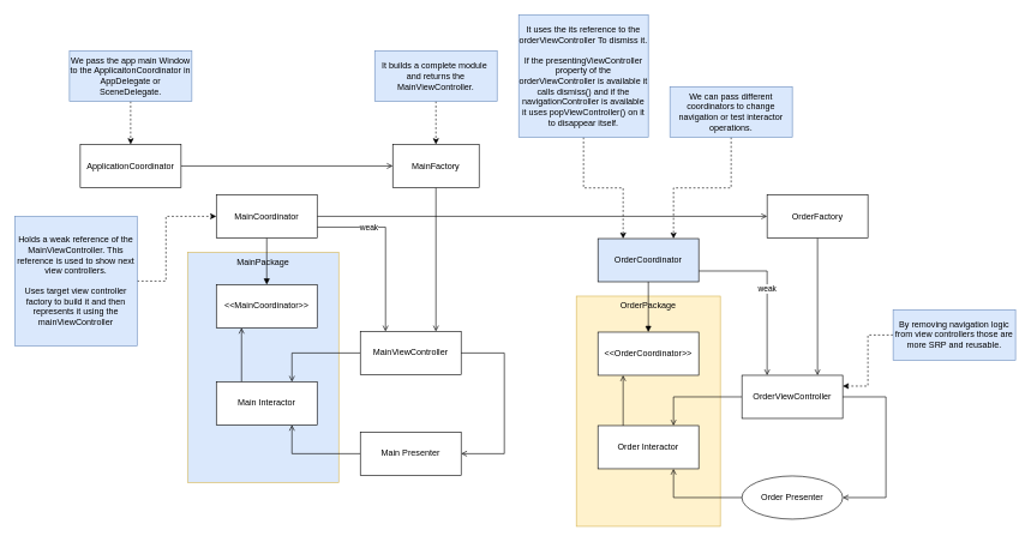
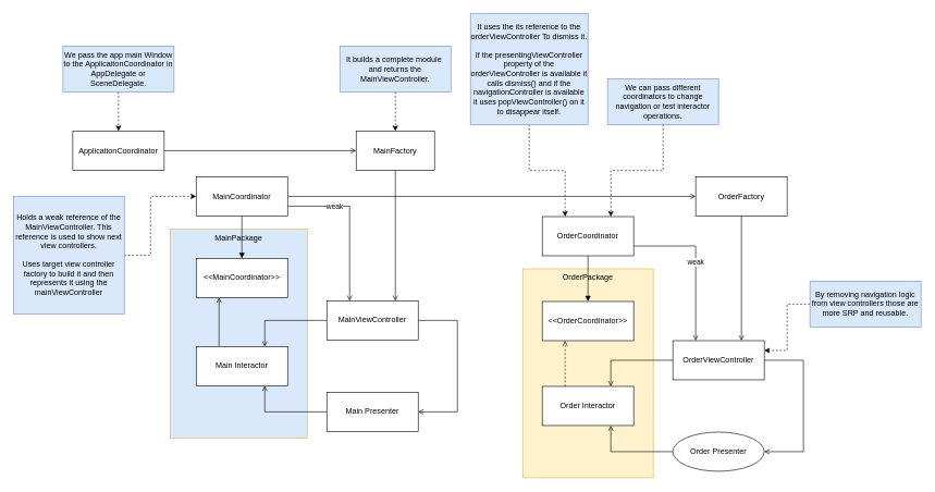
- <mxCell id="25" value="OrderCoordinator" style="rounded=0;whiteSpace=wrap;html=1;fillColor=#dae8fc;" parent="1" vertex="1"><mxGeometry x="830" y="331" width="140" height="60" as="geometry" /></mxCell>
+ <mxCell id="25" value="OrderCoordinator" style="rounded=0;whiteSpace=wrap;html=1;" parent="1" vertex="1"><mxGeometry x="830" y="331" width="140" height="60" as="geometry" /></mxCell>
- <mxCell id="17" value="" style="edgeStyle=orthogonalEdgeStyle;rounded=0;orthogonalLoop=1;jettySize=auto;html=1;endArrow=open;endFill=0;exitX=0.25;exitY=0;exitDx=0;exitDy=0;entryX=0.25;entryY=1;entryDx=0;entryDy=0;" parent="1" source="20" target="27" edge="1"><mxGeometry relative="1" as="geometry"><mxPoint x="1140" y="441" as="targetPoint" /></mxGeometry></mxCell>
+ <mxCell id="17" value="" style="edgeStyle=orthogonalEdgeStyle;rounded=0;orthogonalLoop=1;jettySize=auto;html=1;endArrow=open;endFill=0;exitX=0.25;exitY=0;exitDx=0;exitDy=0;entryX=0.25;entryY=1;entryDx=0;entryDy=0;dashed=1;" parent="1" source="20" target="27" edge="1"><mxGeometry relative="1" as="geometry"><mxPoint x="1140" y="441" as="targetPoint" /></mxGeometry></mxCell>
